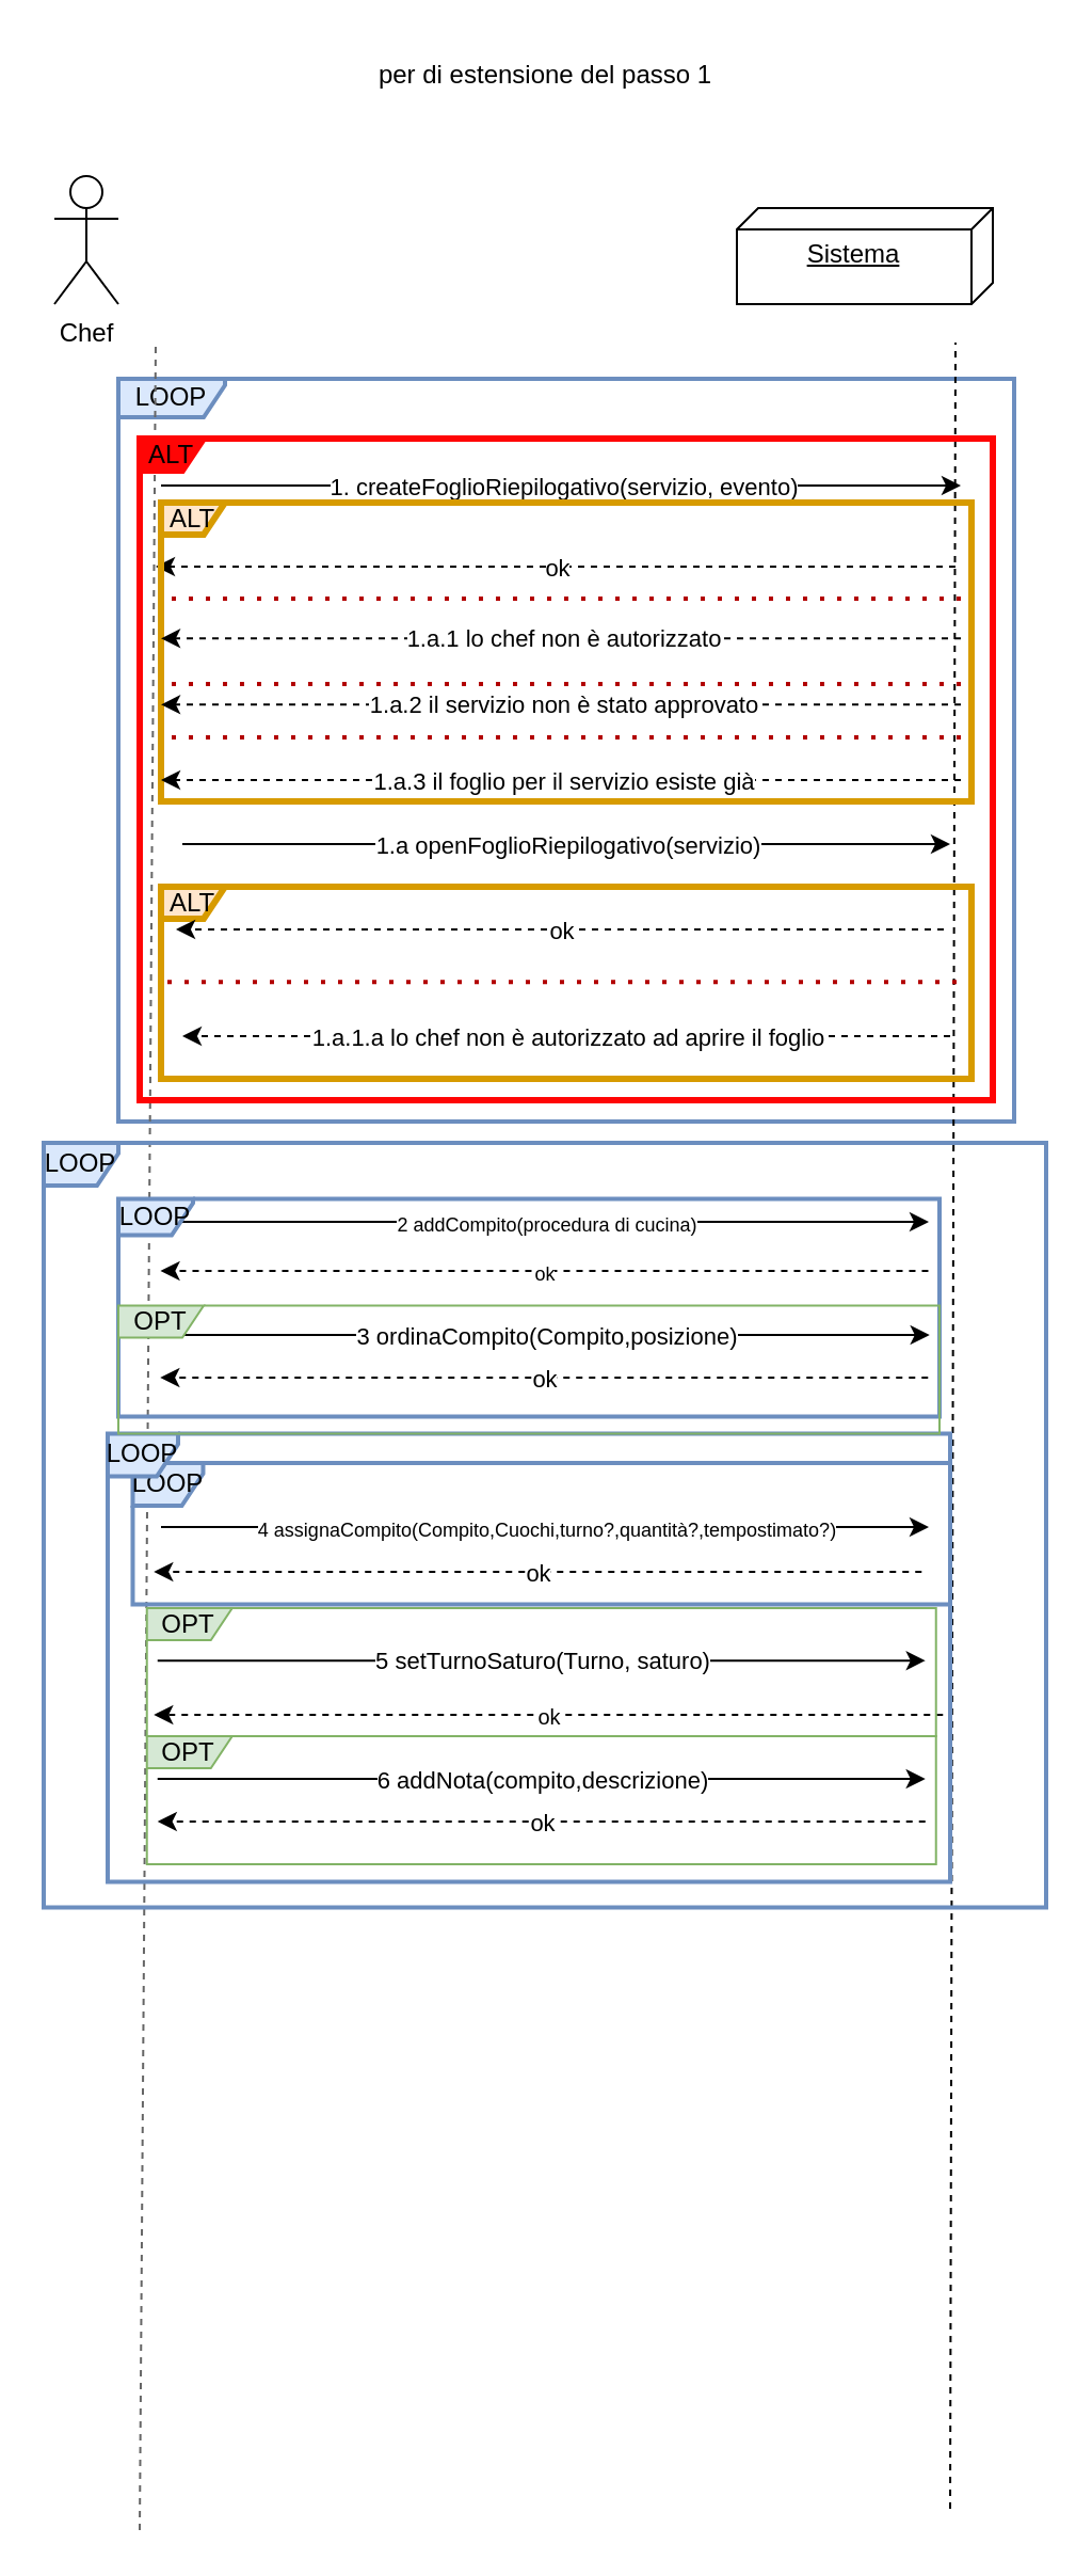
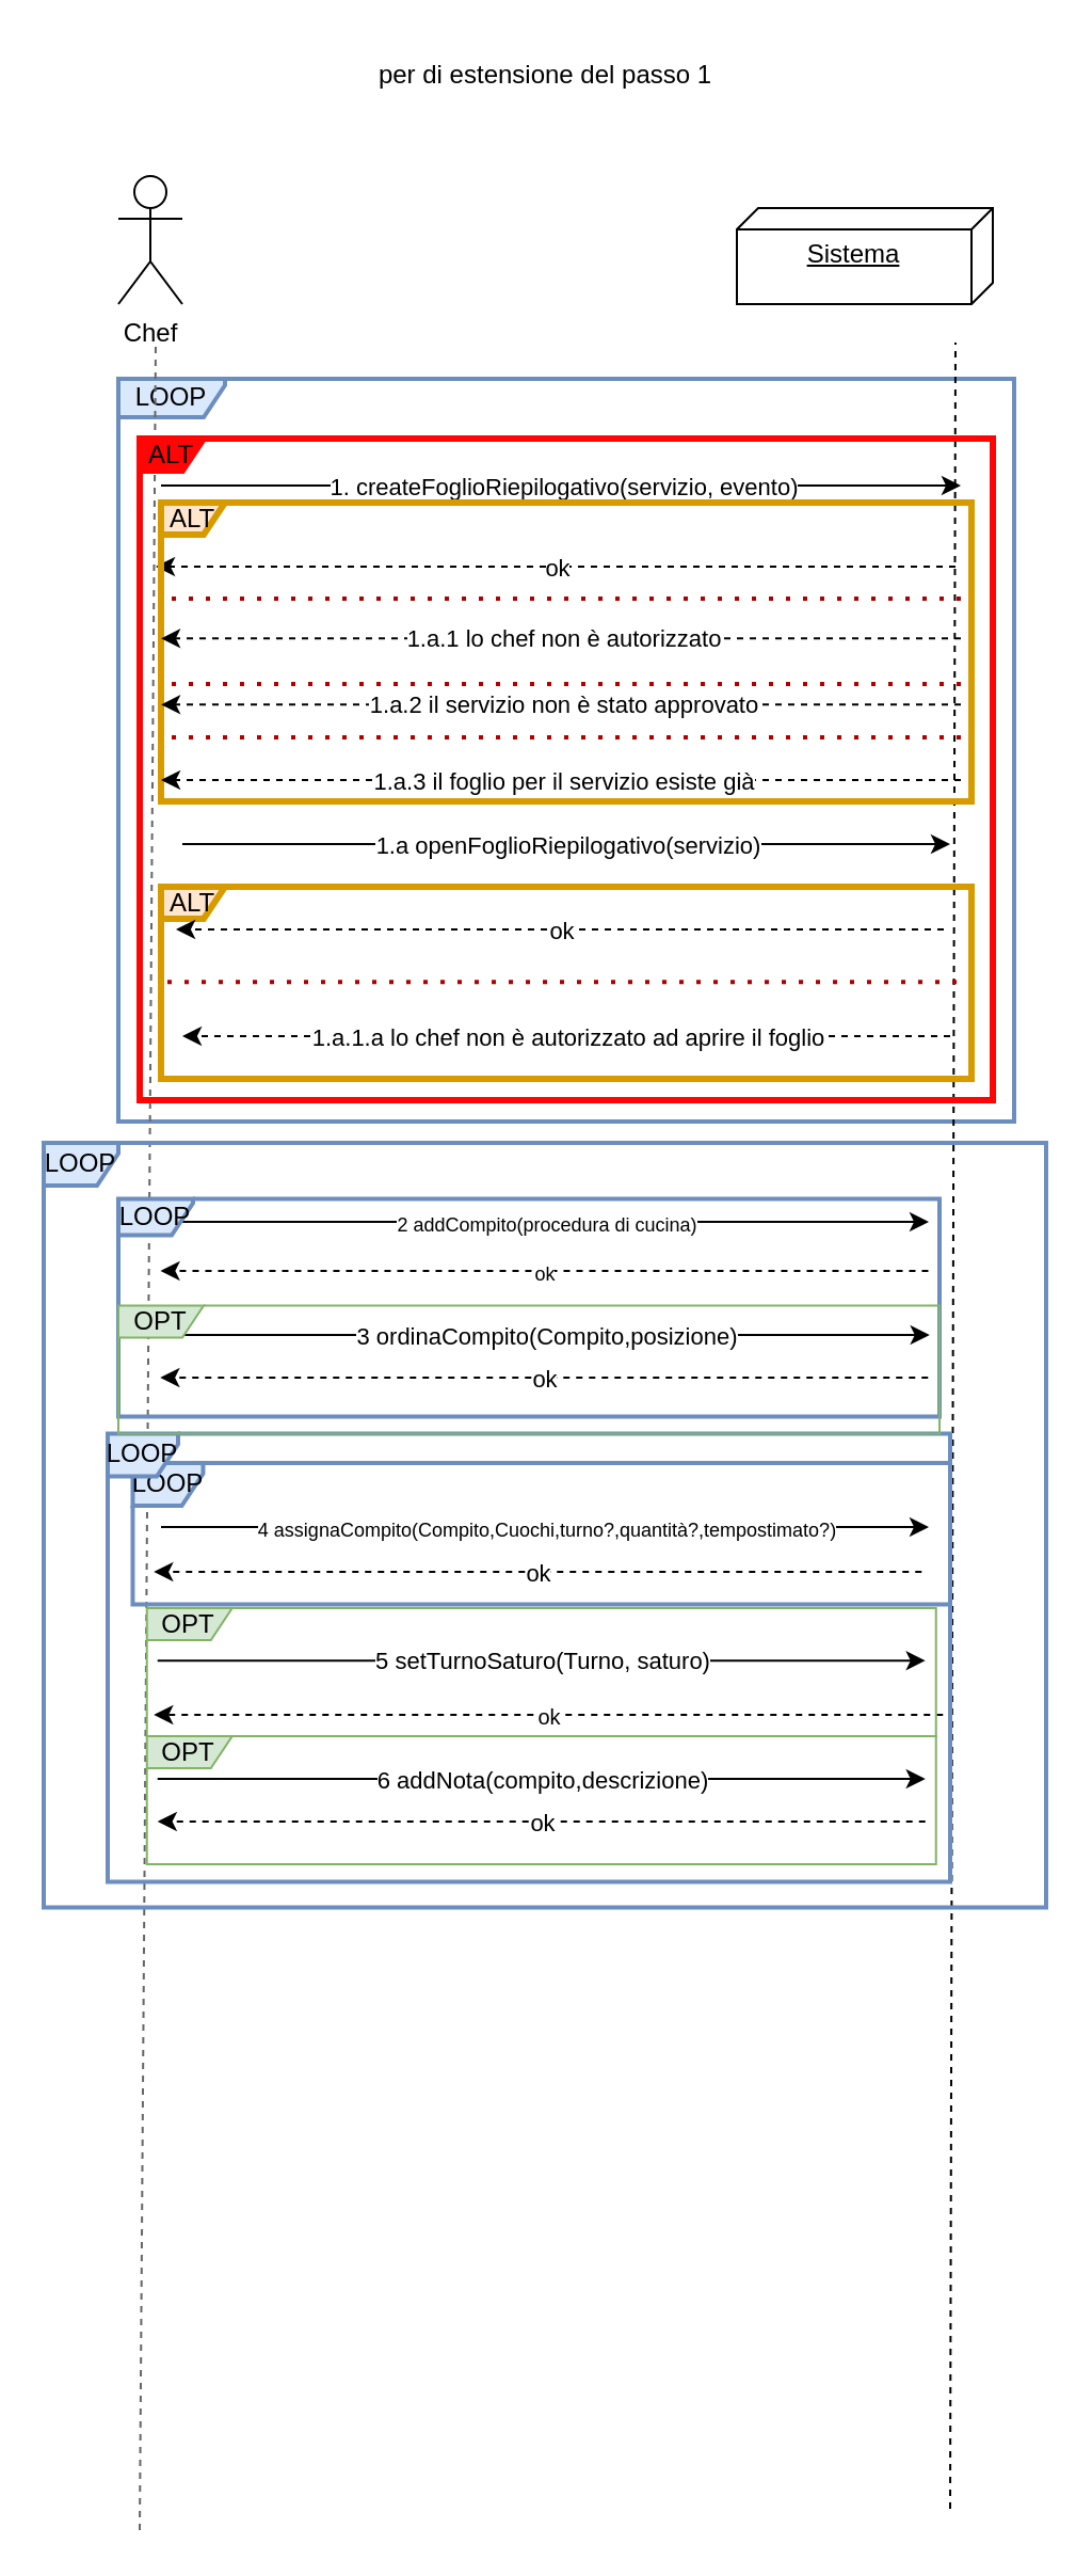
- <mxCell id="3" value="Chef" style="shape=umlActor;verticalLabelPosition=bottom;verticalAlign=top;html=1;outlineConnect=0;" parent="1" vertex="1"><mxGeometry x="25" y="82" width="30" height="60" as="geometry" /></mxCell>
+ <mxCell id="3" value="Chef" style="shape=umlActor;verticalLabelPosition=bottom;verticalAlign=top;html=1;outlineConnect=0;" parent="1" vertex="1"><mxGeometry x="55" y="82" width="30" height="60" as="geometry" /></mxCell>
